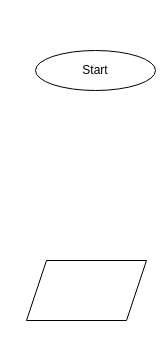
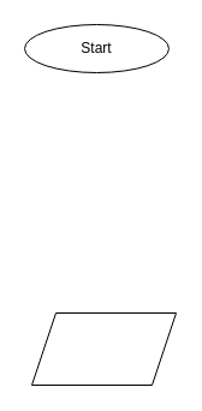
- <mxCell id="2" value="Start" style="ellipse;whiteSpace=wrap;html=1;" vertex="1" parent="1"><mxGeometry x="35" y="50" width="120" height="40" as="geometry" /></mxCell>
+ <mxCell id="2" value="Start" style="ellipse;whiteSpace=wrap;html=1;" vertex="1" parent="1"><mxGeometry x="20" y="20" width="120" height="40" as="geometry" /></mxCell>
